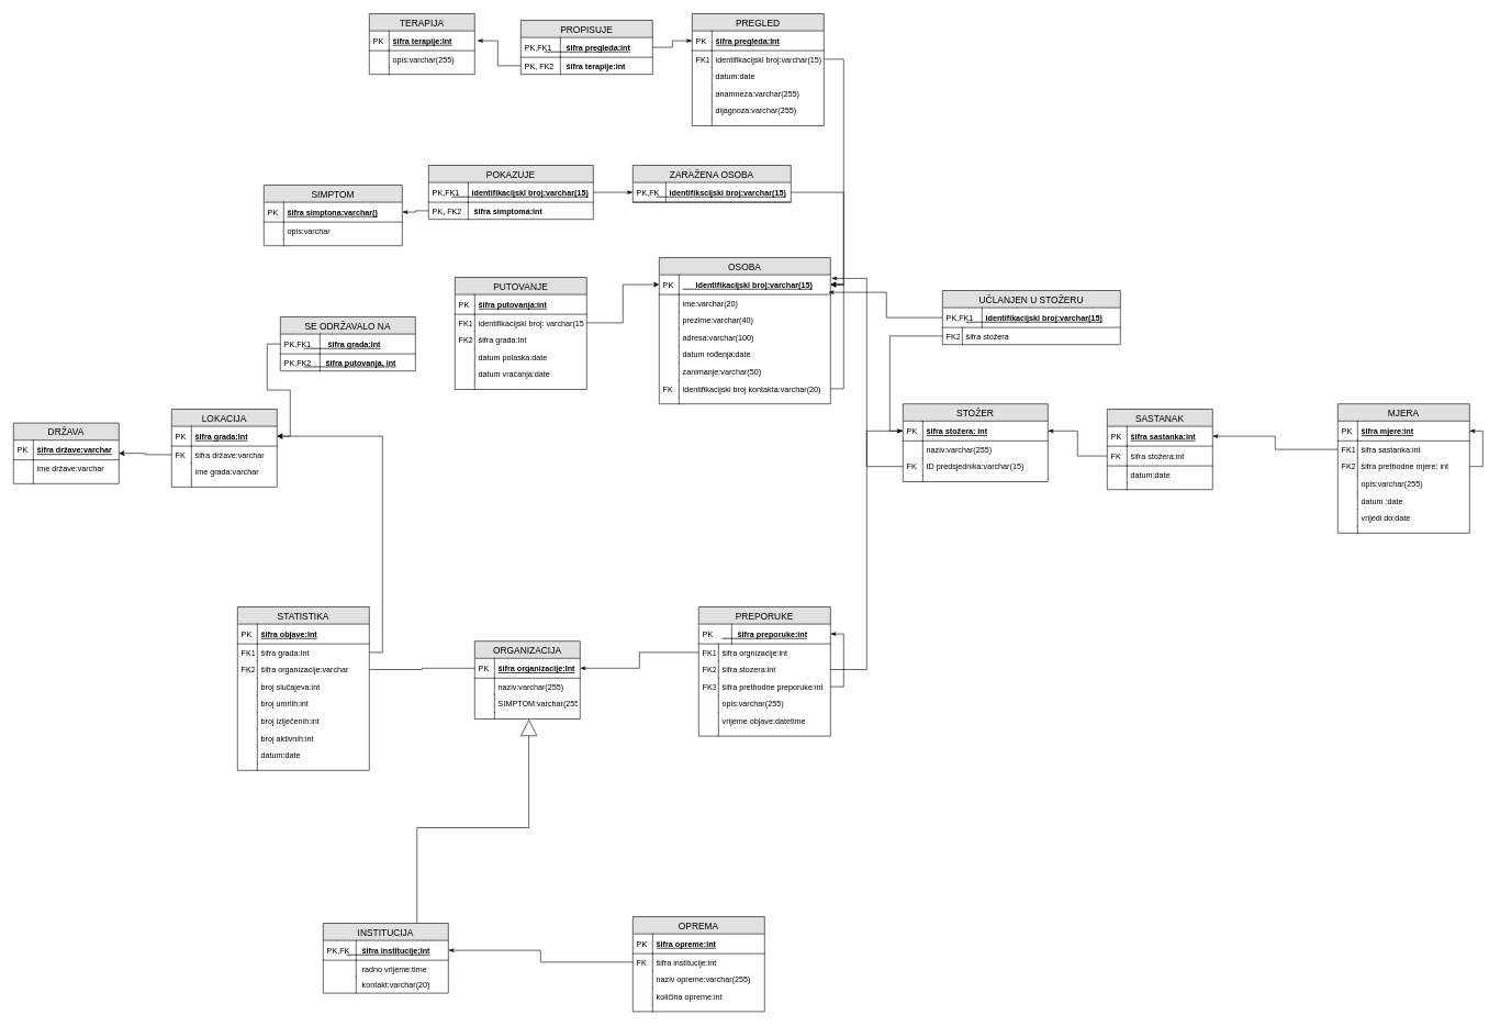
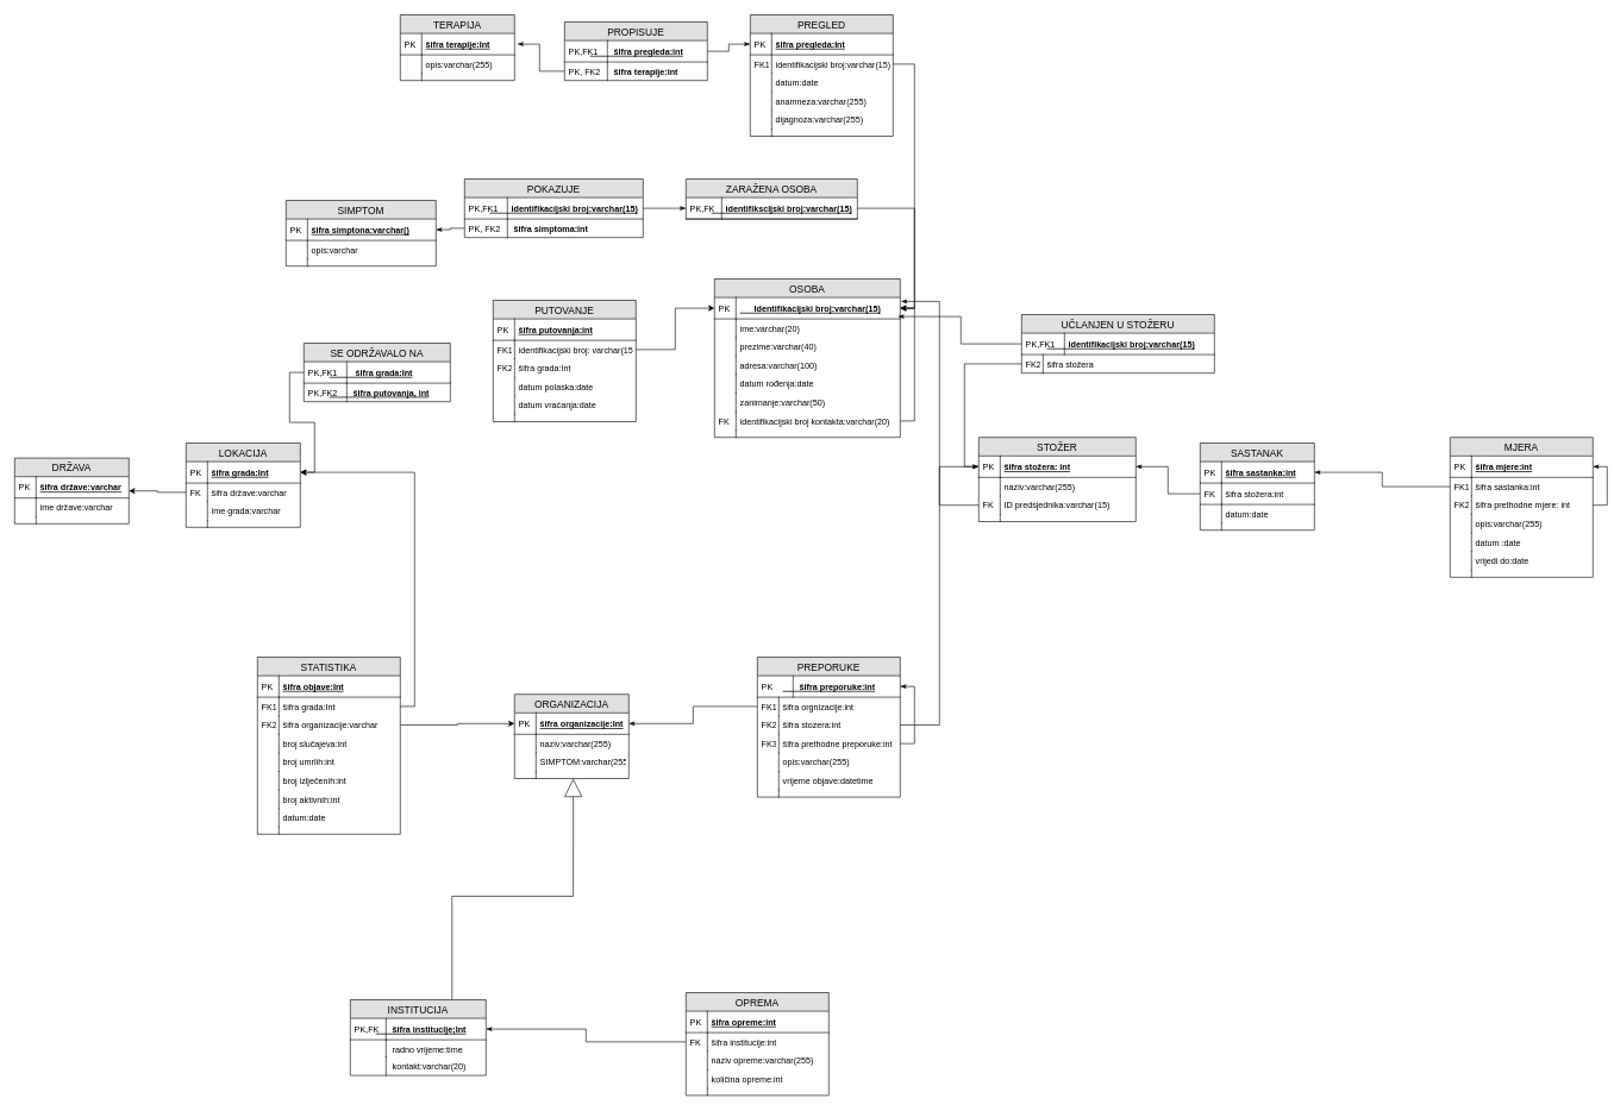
- <mxCell id="166" style="edgeStyle=orthogonalEdgeStyle;rounded=0;orthogonalLoop=1;jettySize=auto;html=1;exitX=1;exitY=0.5;exitDx=0;exitDy=0;entryX=0;entryY=0.5;entryDx=0;entryDy=0;endArrow=none;" parent="1" source="172" target="43" edge="1"><mxGeometry relative="1" as="geometry" /></mxCell>
+ <mxCell id="166" style="edgeStyle=orthogonalEdgeStyle;rounded=0;orthogonalLoop=1;jettySize=auto;html=1;exitX=1;exitY=0.5;exitDx=0;exitDy=0;entryX=0;entryY=0.5;entryDx=0;entryDy=0;" parent="1" source="172" target="43" edge="1"><mxGeometry relative="1" as="geometry" /></mxCell>
